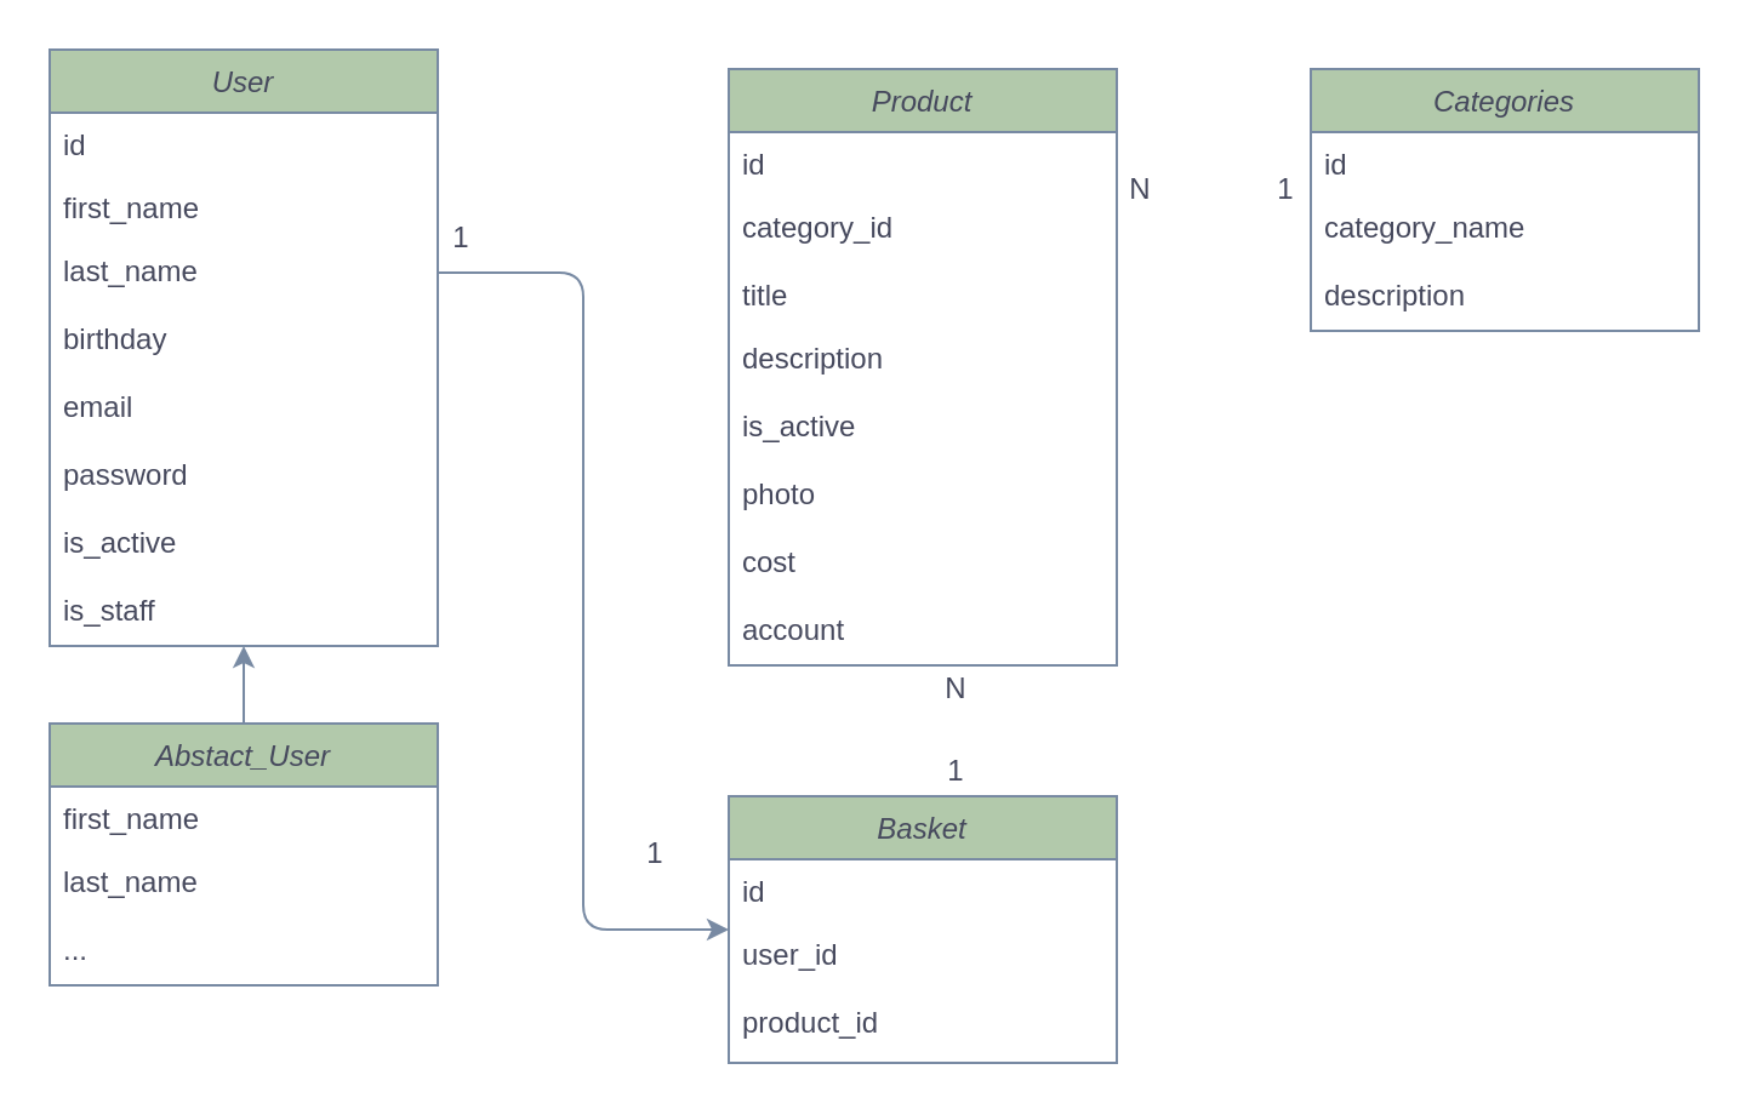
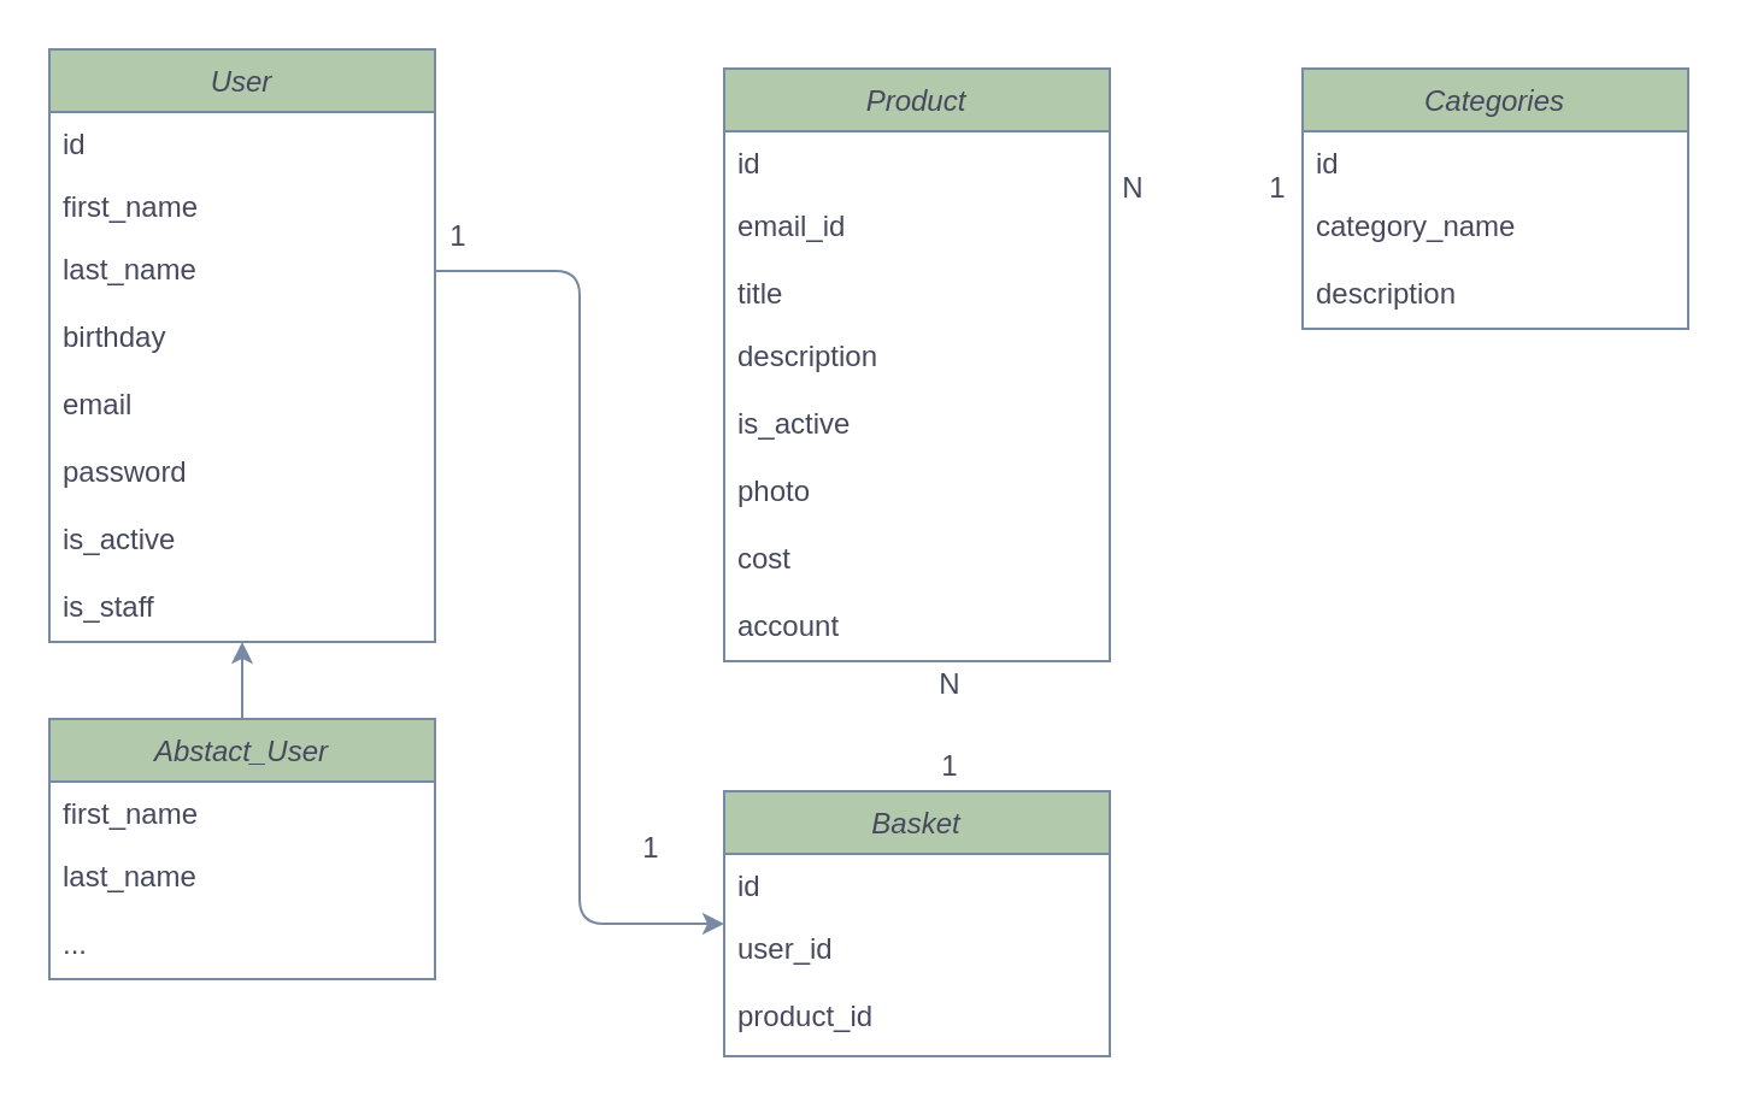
- <mxCell id="18" value="category_id" style="text;align=left;verticalAlign=top;spacingLeft=4;spacingRight=4;overflow=hidden;rotatable=0;points=[[0,0.5],[1,0.5]];portConstraint=eastwest;rounded=0;shadow=0;html=0;fontColor=#46495D;" vertex="1" parent="16"><mxGeometry y="52" width="160" height="28" as="geometry" /></mxCell>
+ <mxCell id="18" value="email_id" style="text;align=left;verticalAlign=top;spacingLeft=4;spacingRight=4;overflow=hidden;rotatable=0;points=[[0,0.5],[1,0.5]];portConstraint=eastwest;rounded=0;shadow=0;html=0;fontColor=#46495D;" vertex="1" parent="16"><mxGeometry y="52" width="160" height="28" as="geometry" /></mxCell>
